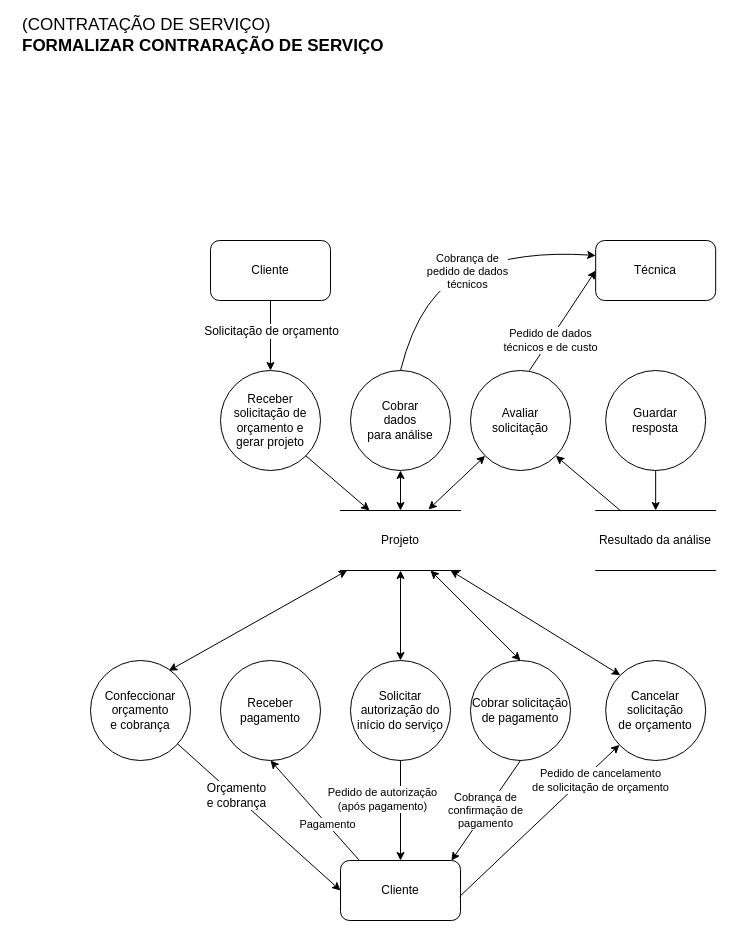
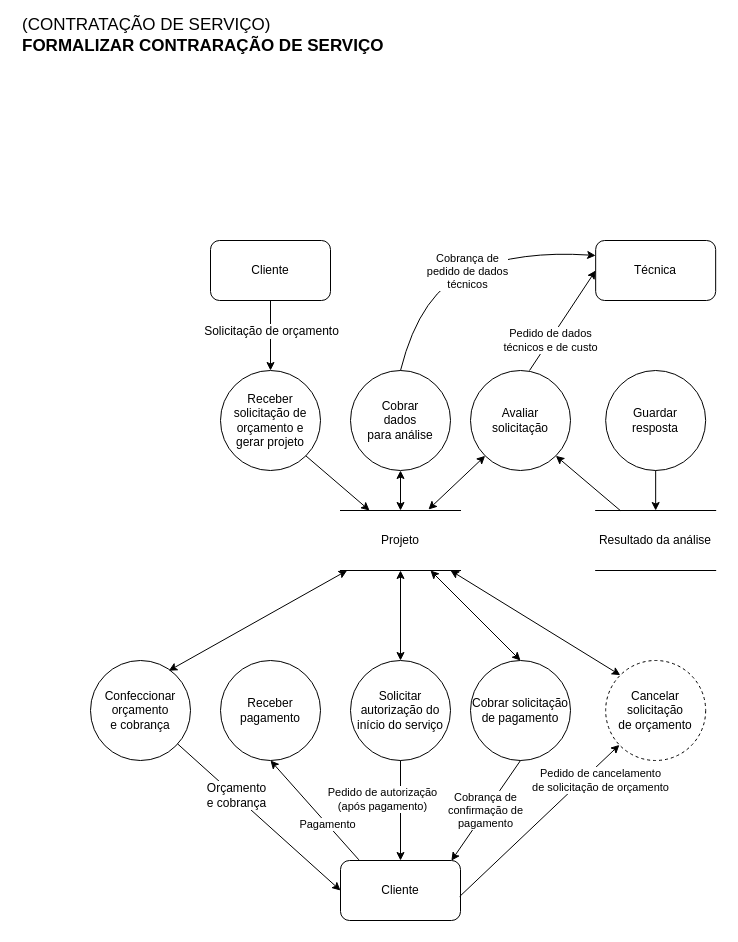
- <mxCell id="30" value="Cancelar&lt;br&gt;solicitação&lt;br&gt;de orçamento" style="ellipse;whiteSpace=wrap;html=1;aspect=fixed;" parent="1" vertex="1"><mxGeometry x="605.16" y="660" width="100" height="100" as="geometry" /></mxCell>
+ <mxCell id="30" value="Cancelar&lt;br&gt;solicitação&lt;br&gt;de orçamento" style="ellipse;whiteSpace=wrap;html=1;aspect=fixed;dashed=1;" parent="1" vertex="1"><mxGeometry x="605.16" y="660" width="100" height="100" as="geometry" /></mxCell>
